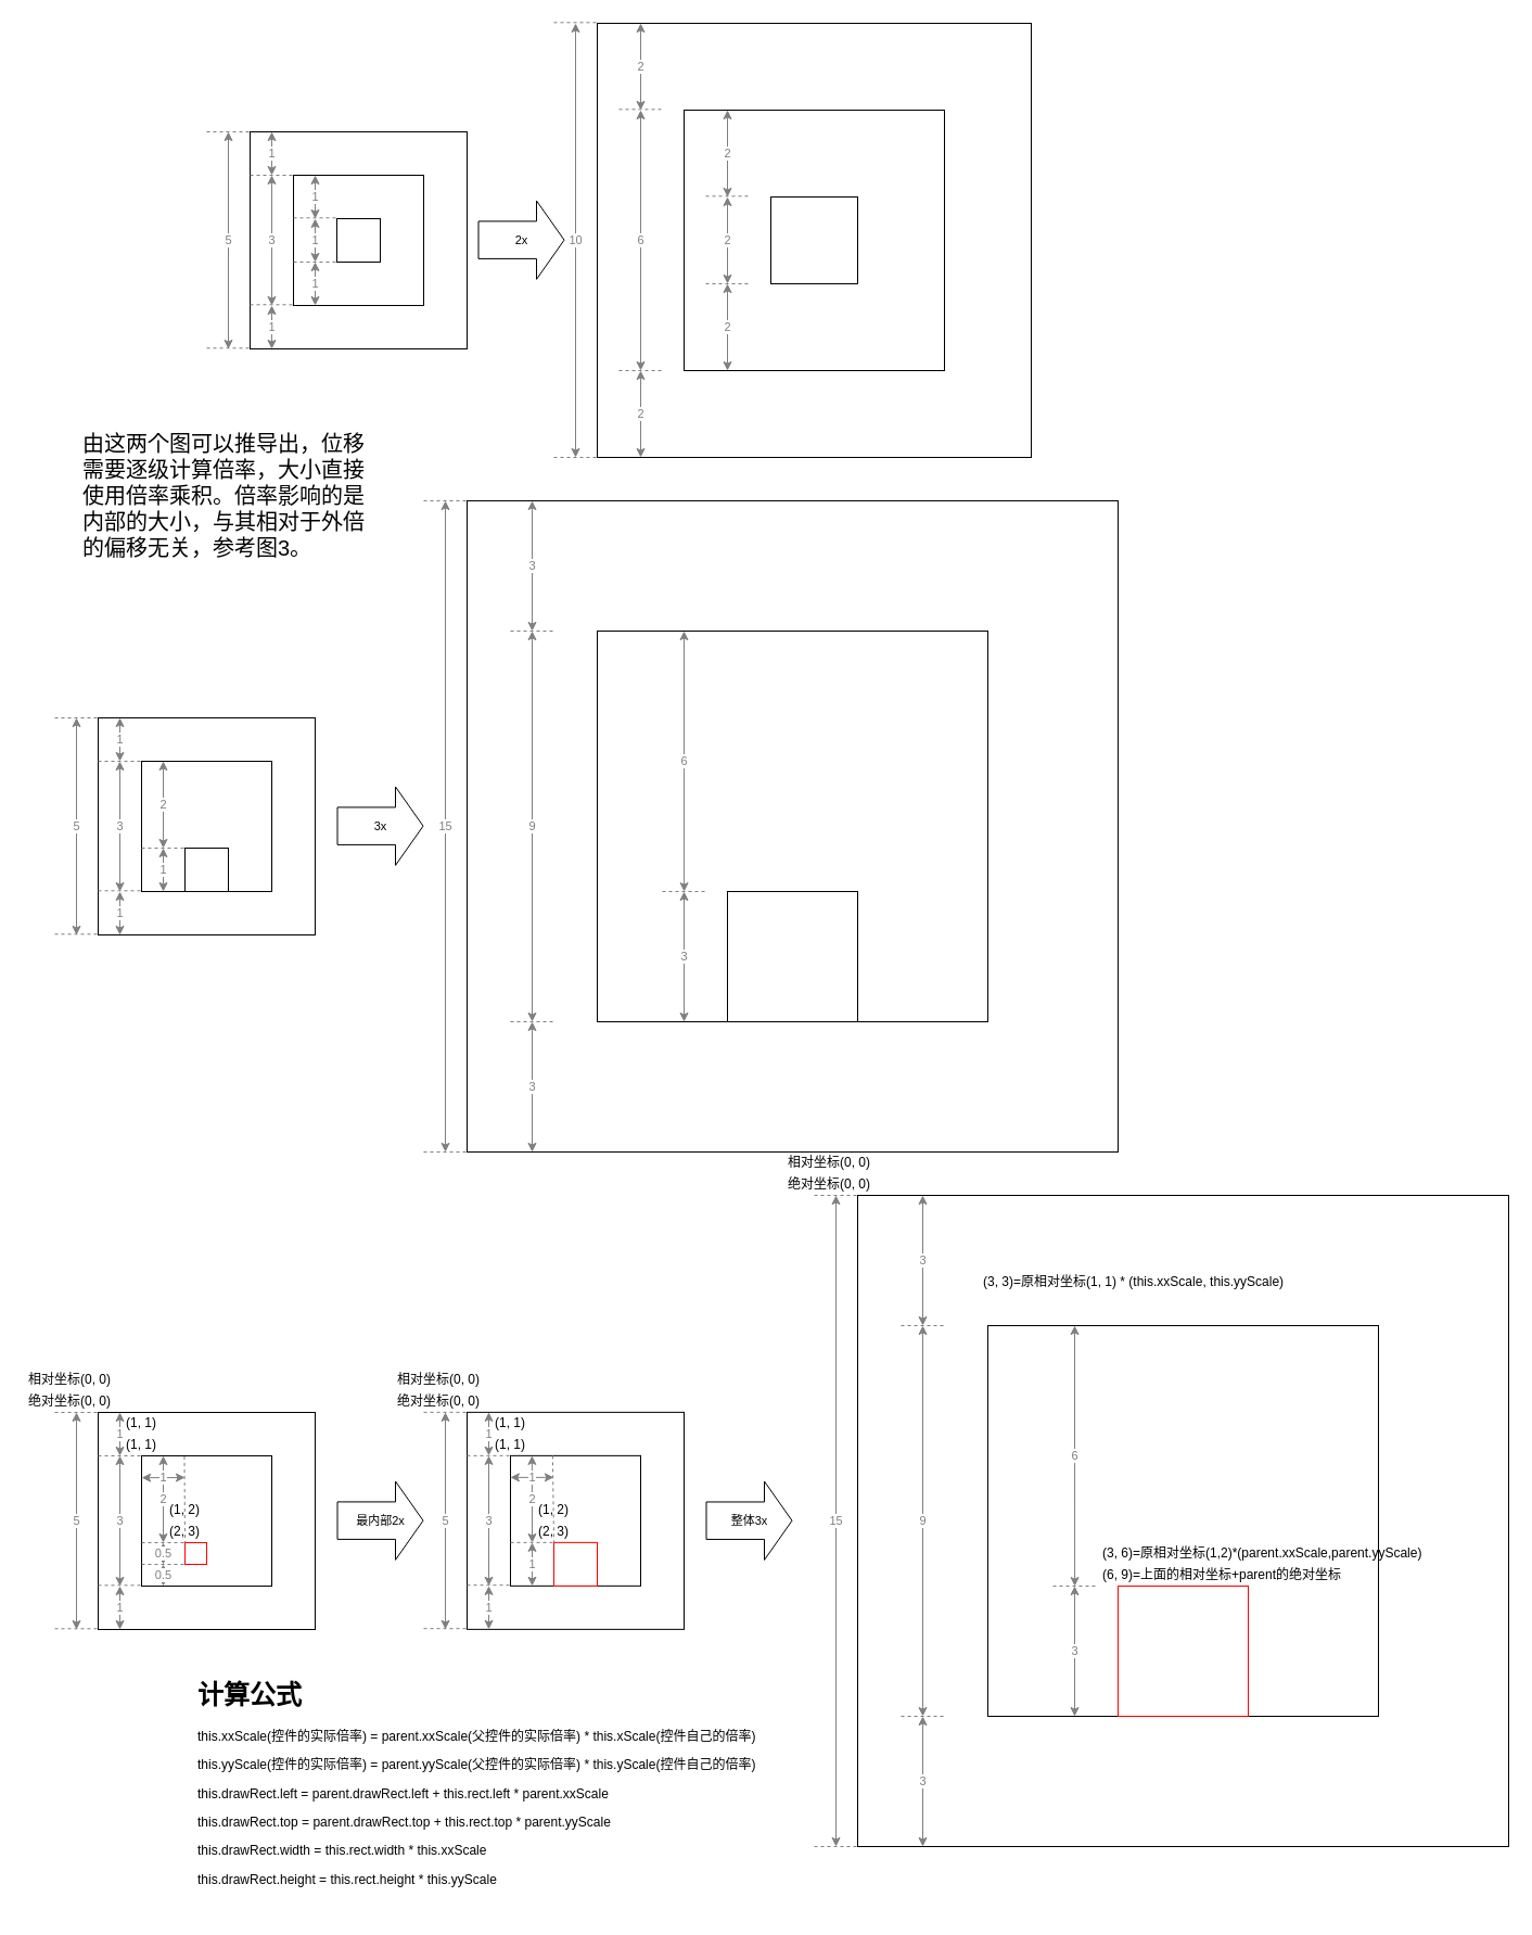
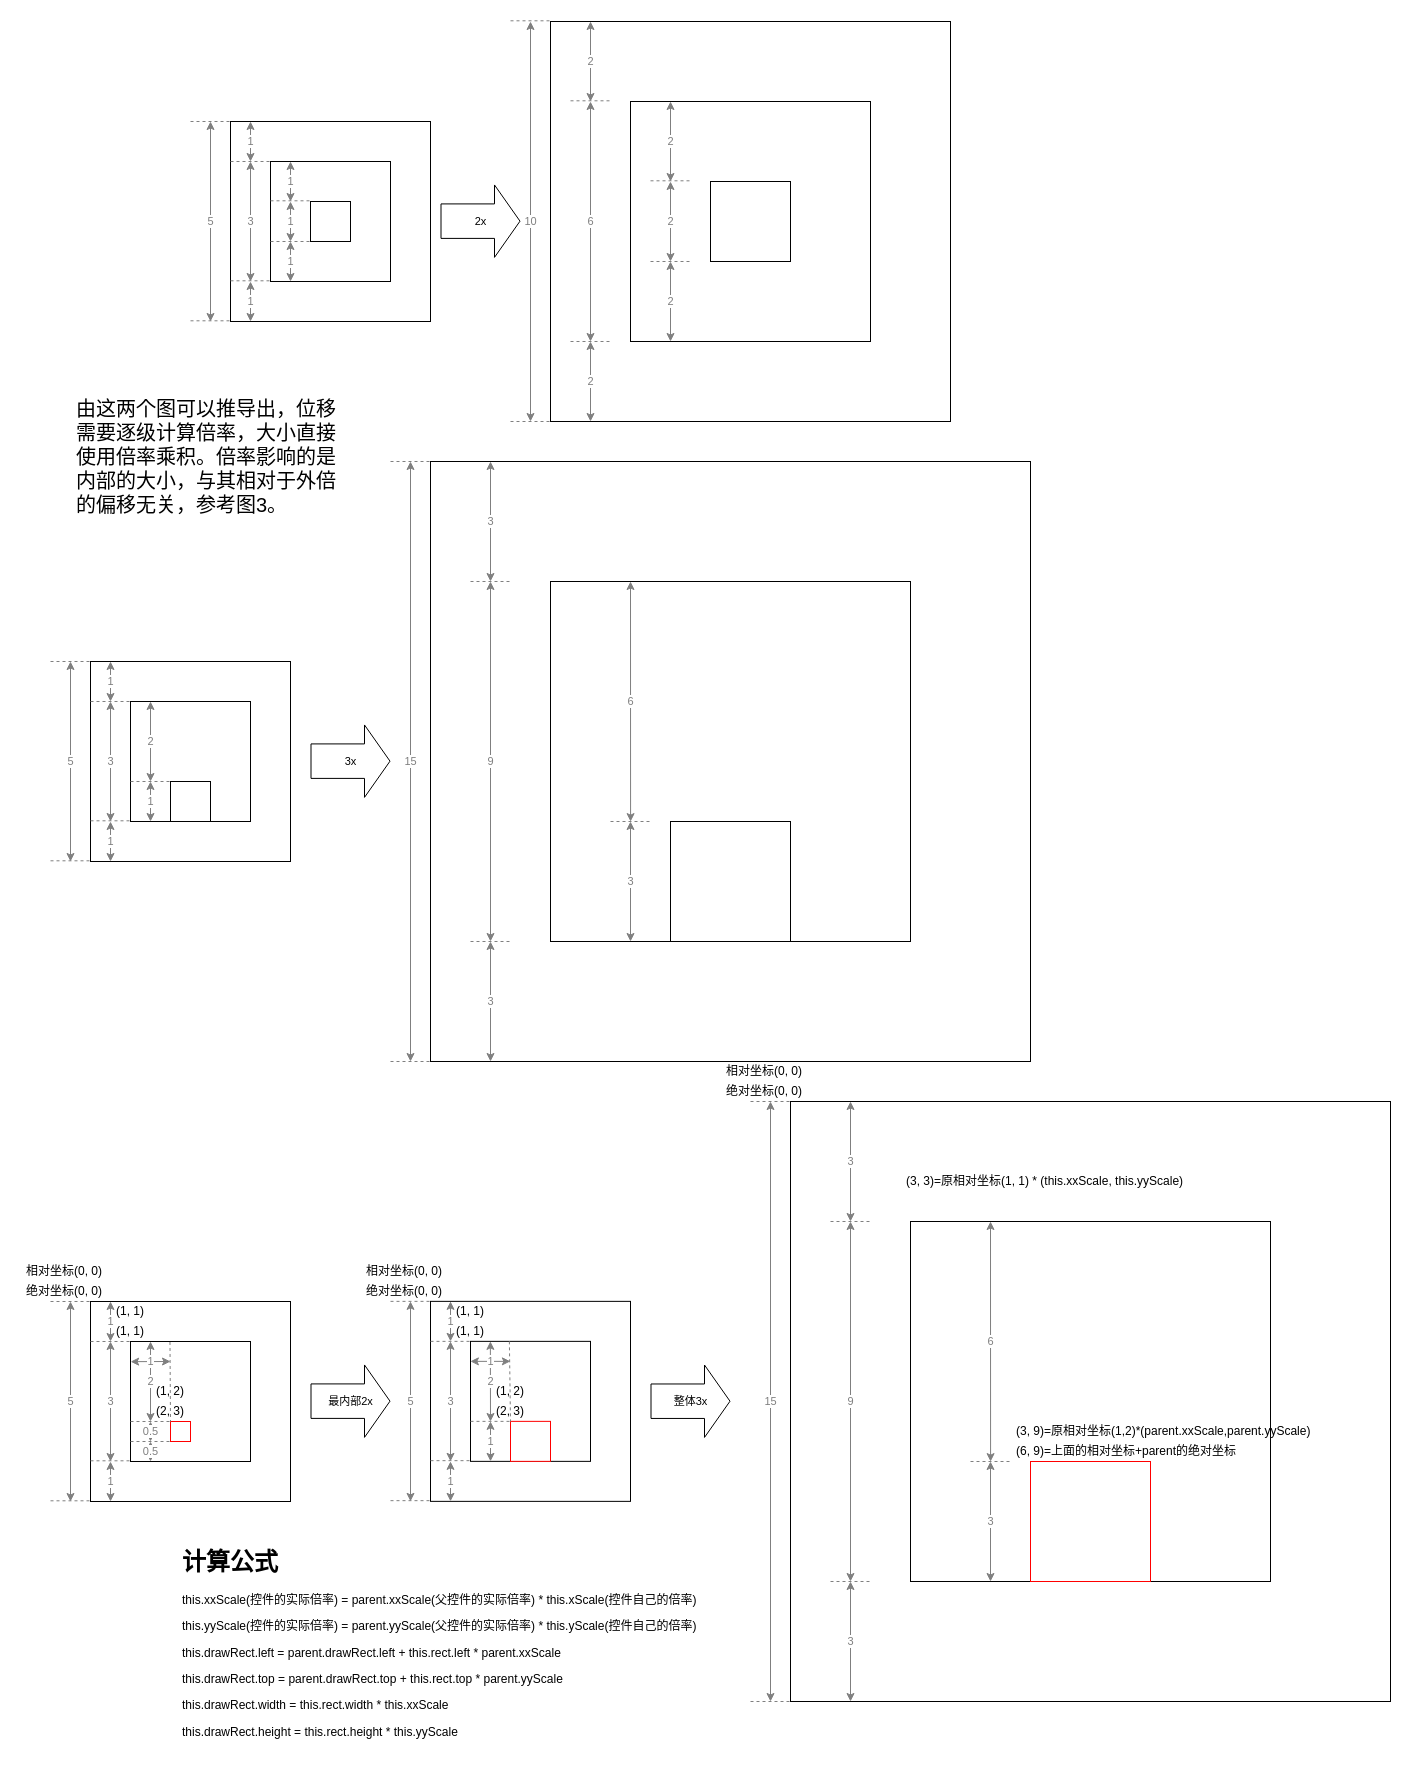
- <mxCell id="101" value="(3, 6)=原相对坐标(1,2)*(parent.xxScale,parent.yyScale)" style="text;strokeColor=none;fillColor=none;align=left;verticalAlign=middle;spacingLeft=4;spacingRight=4;overflow=hidden;points=[[0,0.5],[1,0.5]];portConstraint=eastwest;rotatable=0;whiteSpace=wrap;html=1;fontSize=12;" vertex="1" parent="87"><mxGeometry x="220" y="320" width="310" height="20" as="geometry" /></mxCell>
+ <mxCell id="101" value="(3, 9)=原相对坐标(1,2)*(parent.xxScale,parent.yyScale)" style="text;strokeColor=none;fillColor=none;align=left;verticalAlign=middle;spacingLeft=4;spacingRight=4;overflow=hidden;points=[[0,0.5],[1,0.5]];portConstraint=eastwest;rotatable=0;whiteSpace=wrap;html=1;fontSize=12;" vertex="1" parent="87"><mxGeometry x="220" y="320" width="310" height="20" as="geometry" /></mxCell>
